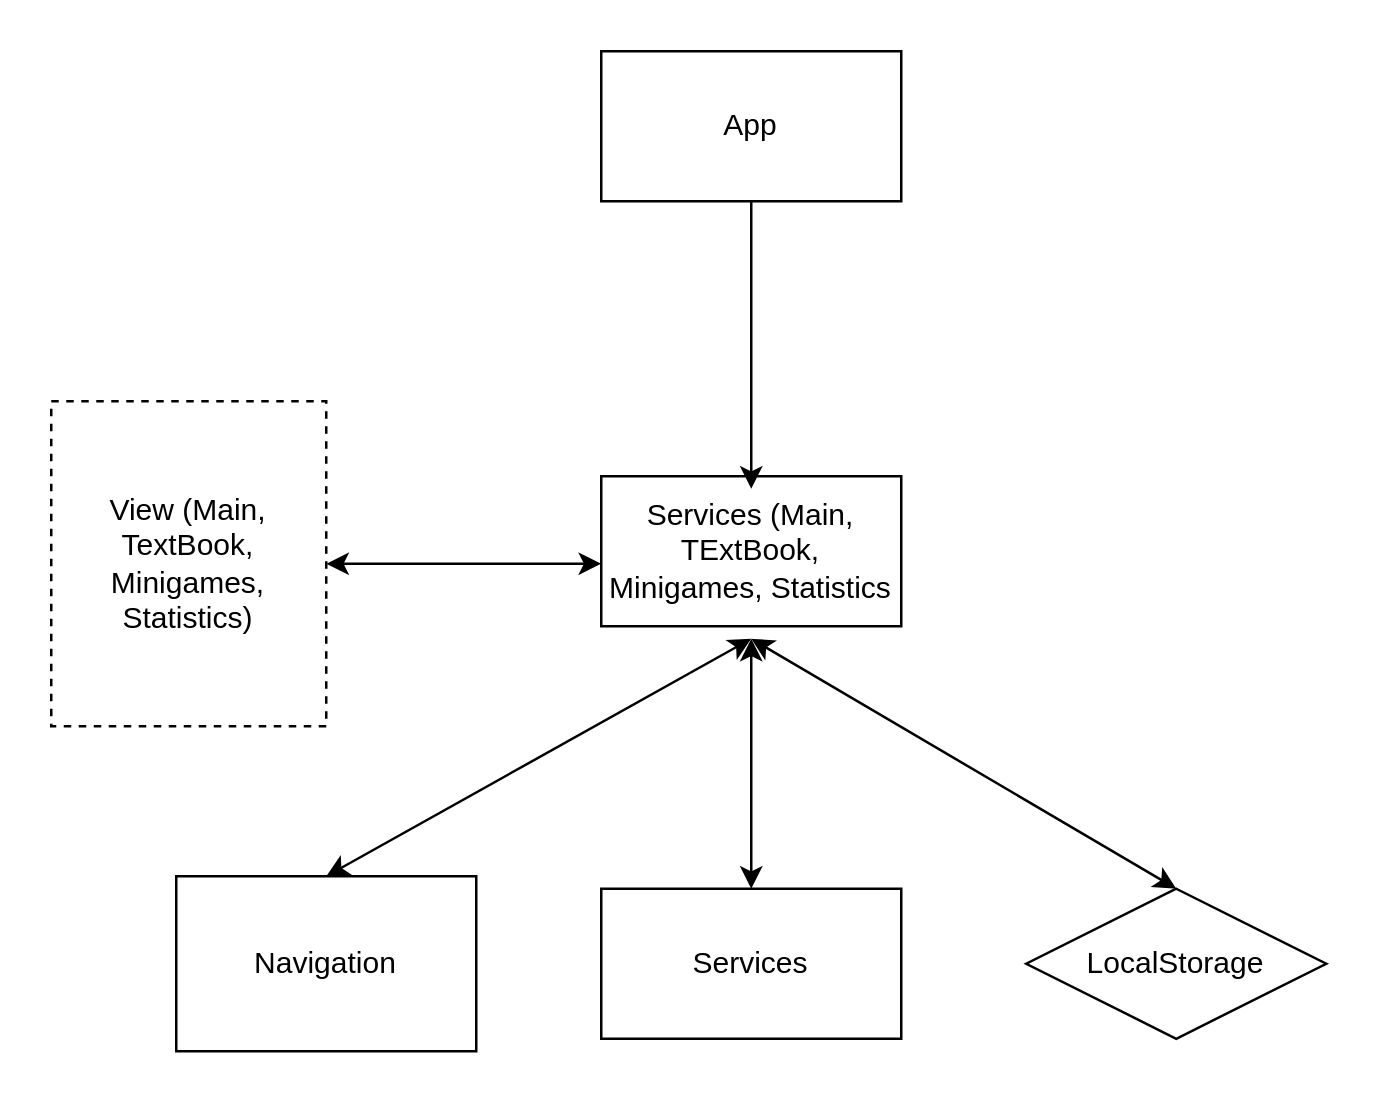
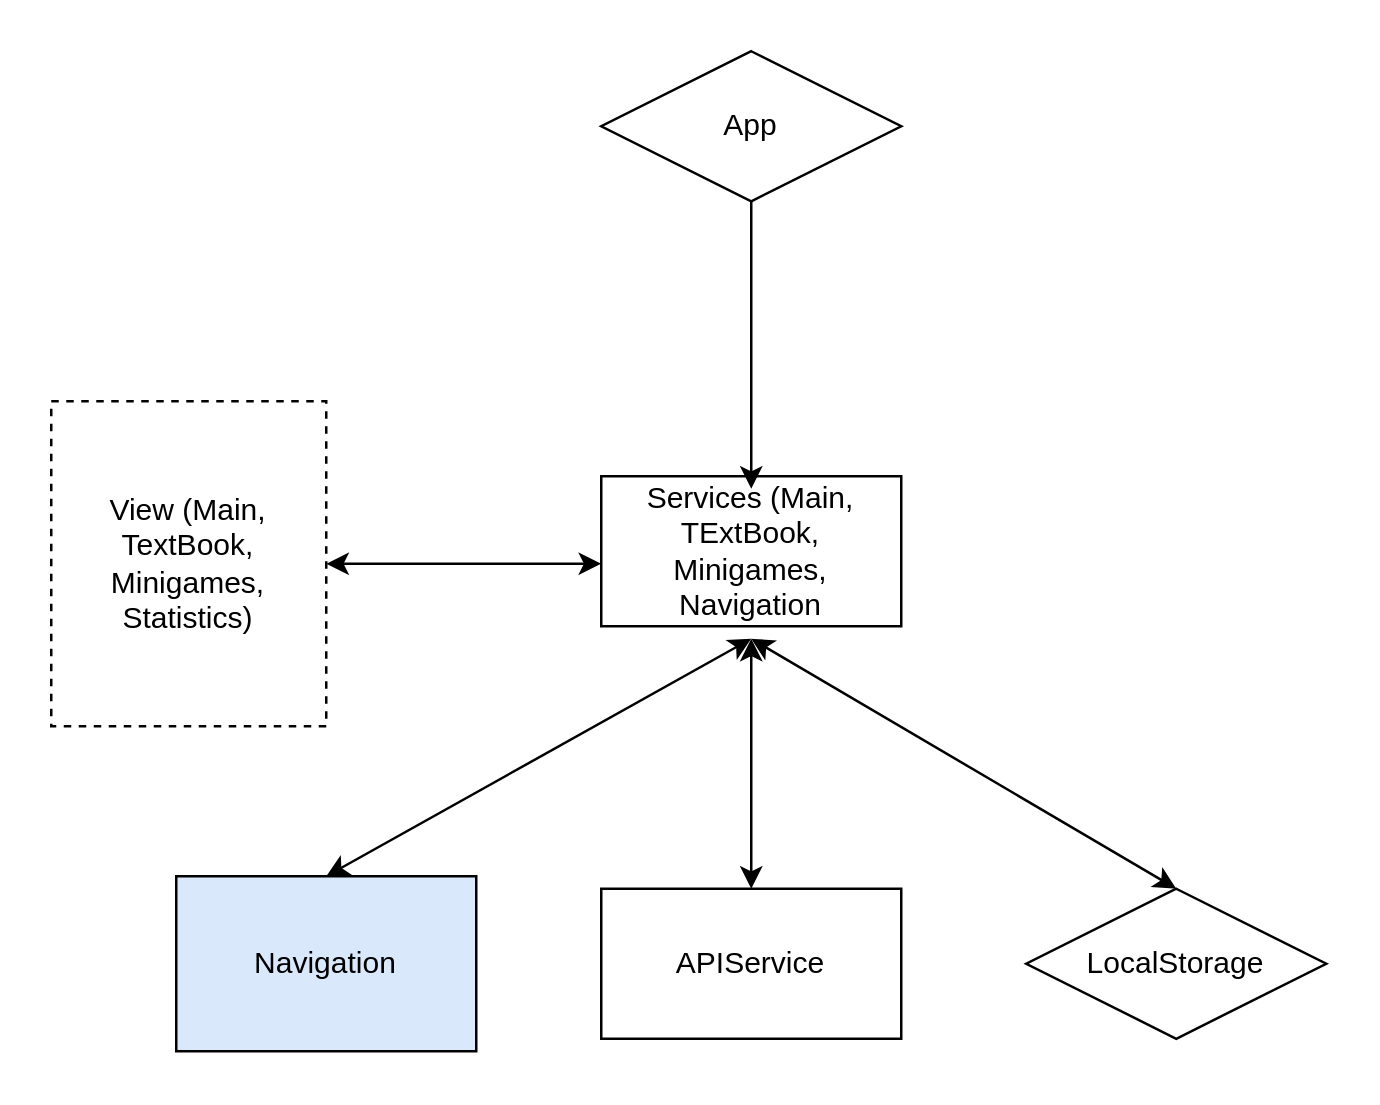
- <mxCell id="8" value="App" style="rounded=0;whiteSpace=wrap;html=1;" parent="1" vertex="1"><mxGeometry x="240" y="20" width="120" height="60" as="geometry" /></mxCell>
+ <mxCell id="8" value="App" style="rhombus;whiteSpace=wrap;html=1;" parent="1" vertex="1"><mxGeometry x="240" y="20" width="120" height="60" as="geometry" /></mxCell>
- <mxCell id="3" value="Services (Main, TExtBook, Minigames, Statistics" style="rounded=0;whiteSpace=wrap;html=1;" parent="1" vertex="1"><mxGeometry x="240" y="190" width="120" height="60" as="geometry" /></mxCell>
+ <mxCell id="3" value="Services (Main, TExtBook, Minigames, Navigation" style="rounded=0;whiteSpace=wrap;html=1;" parent="1" vertex="1"><mxGeometry x="240" y="190" width="120" height="60" as="geometry" /></mxCell>
- <mxCell id="6" value="Navigation" style="rounded=0;whiteSpace=wrap;html=1;" parent="1" vertex="1"><mxGeometry x="70" y="350" width="120" height="70" as="geometry" /></mxCell>
+ <mxCell id="6" value="Navigation" style="rounded=0;whiteSpace=wrap;html=1;fillColor=#dae8fc;" parent="1" vertex="1"><mxGeometry x="70" y="350" width="120" height="70" as="geometry" /></mxCell>
- <mxCell id="4" value="Services" style="rounded=0;whiteSpace=wrap;html=1;" parent="1" vertex="1"><mxGeometry x="240" y="355" width="120" height="60" as="geometry" /></mxCell>
+ <mxCell id="4" value="APIService" style="rounded=0;whiteSpace=wrap;html=1;" parent="1" vertex="1"><mxGeometry x="240" y="355" width="120" height="60" as="geometry" /></mxCell>
